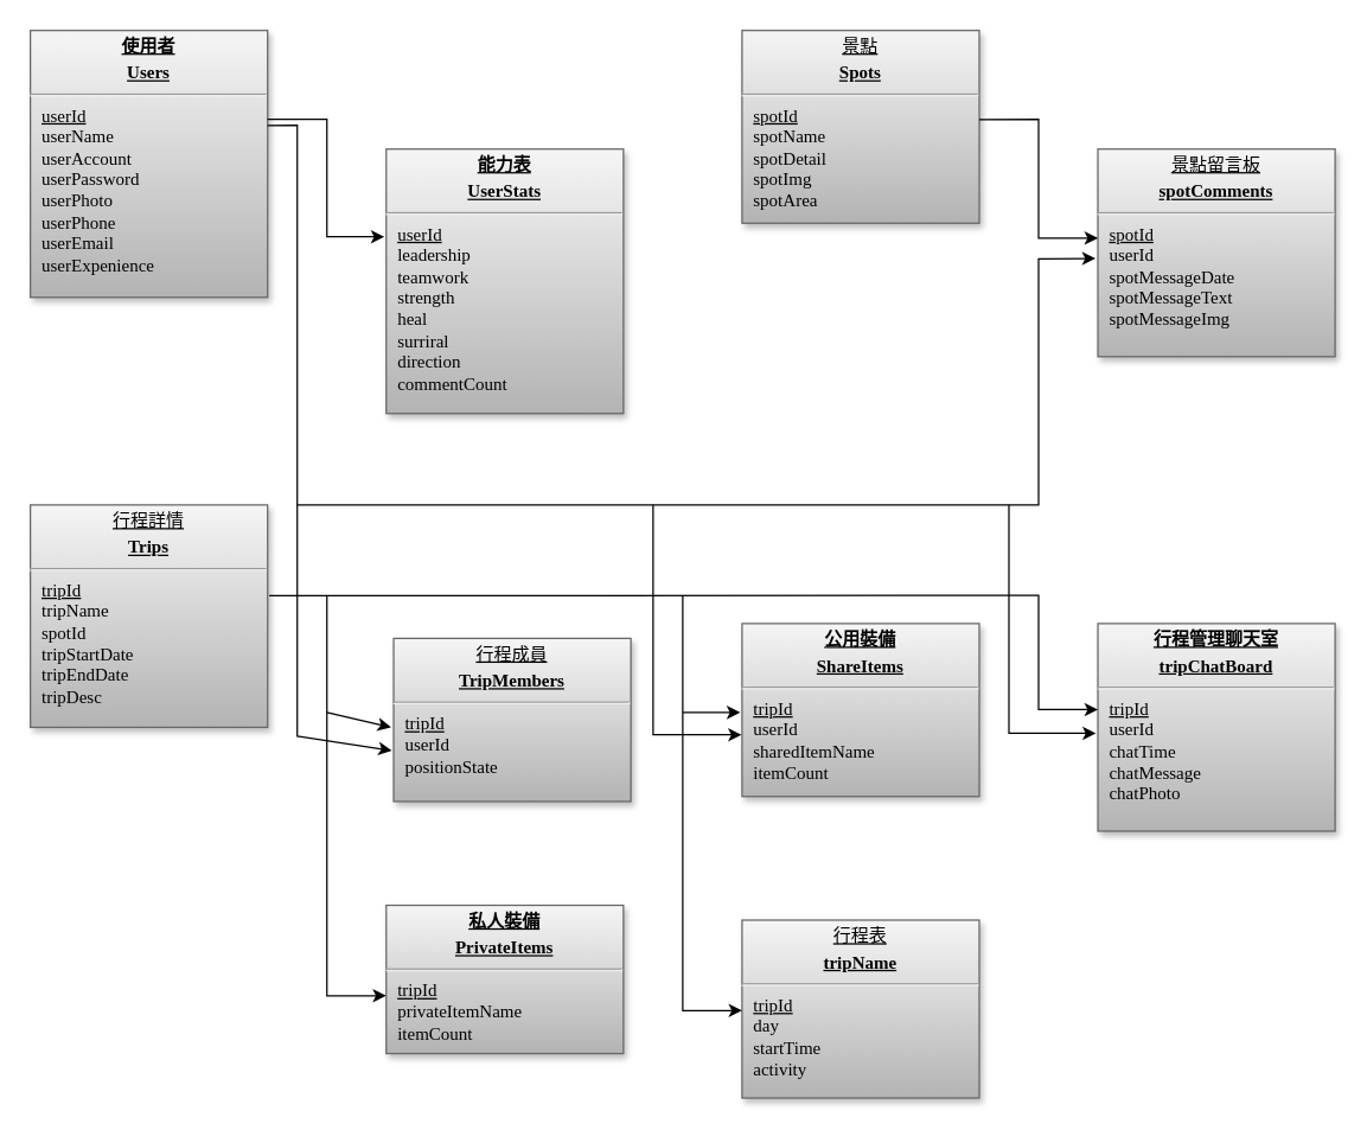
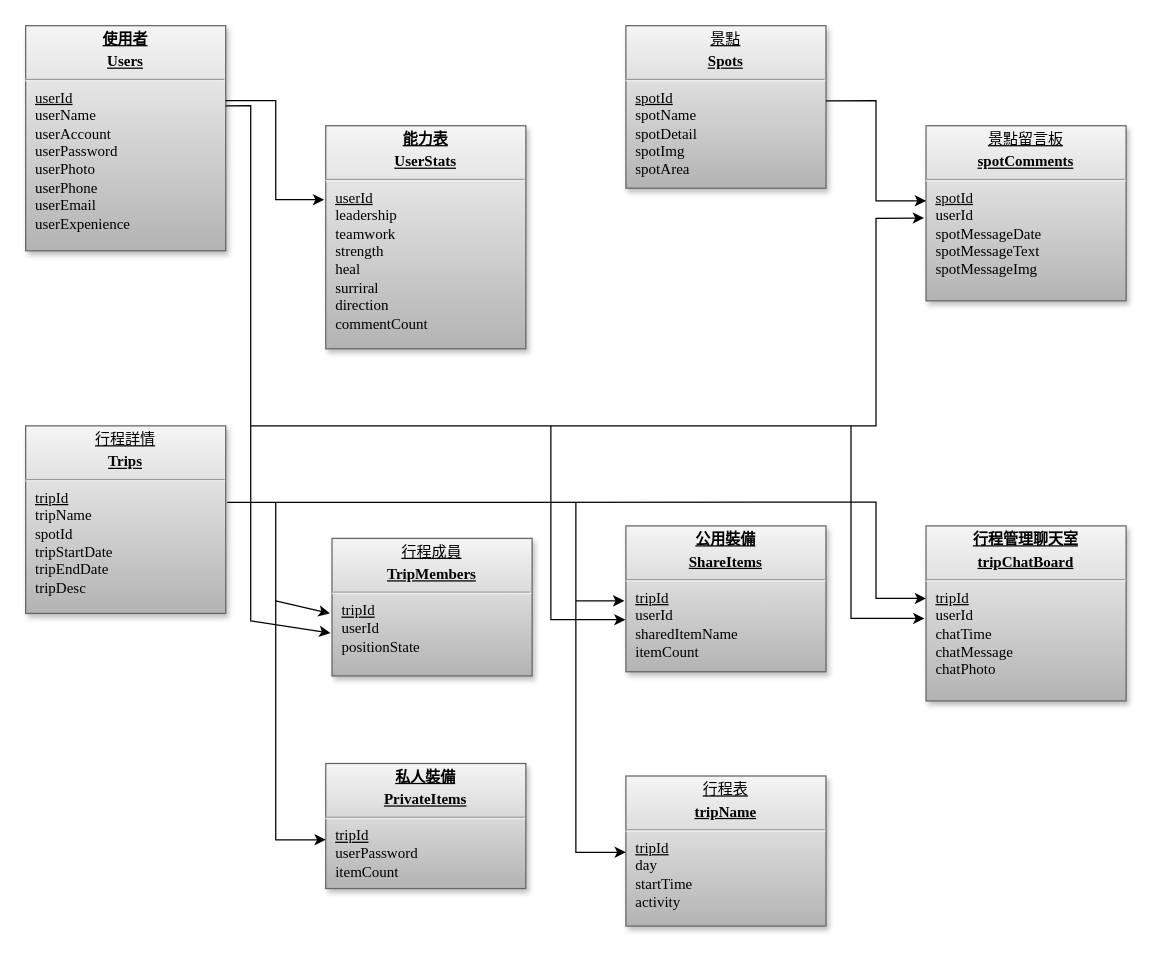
- <mxCell id="5" value="&lt;p style=&quot;text-align: center ; margin: 4px 0px 0px ; text-decoration: underline&quot;&gt;&lt;b&gt;私人裝備&lt;/b&gt;&lt;/p&gt;&lt;p style=&quot;text-align: center ; margin: 4px 0px 0px ; text-decoration: underline&quot;&gt;&lt;strong&gt;PrivateItems&lt;/strong&gt;&lt;/p&gt;&lt;hr&gt;&lt;p style=&quot;margin: 0px ; margin-left: 8px&quot;&gt;&lt;u&gt;tripId&lt;/u&gt;&lt;/p&gt;&lt;p style=&quot;margin: 0px ; margin-left: 8px&quot;&gt;privateItemName&lt;/p&gt;&lt;p style=&quot;margin: 0px ; margin-left: 8px&quot;&gt;itemCount&lt;br&gt;&lt;/p&gt;&lt;p style=&quot;margin: 0px ; margin-left: 8px&quot;&gt;&lt;br&gt;&lt;/p&gt;" style="verticalAlign=top;align=left;overflow=fill;fontSize=12;fontFamily=Times New Roman;html=1;strokeColor=#666666;shadow=1;fillColor=#f5f5f5;gradientColor=#b3b3b3;fontColor=#000000;" parent="1" vertex="1"><mxGeometry x="260" y="610" width="160" height="100" as="geometry" /></mxCell>
+ <mxCell id="5" value="&lt;p style=&quot;text-align: center ; margin: 4px 0px 0px ; text-decoration: underline&quot;&gt;&lt;b&gt;私人裝備&lt;/b&gt;&lt;/p&gt;&lt;p style=&quot;text-align: center ; margin: 4px 0px 0px ; text-decoration: underline&quot;&gt;&lt;strong&gt;PrivateItems&lt;/strong&gt;&lt;/p&gt;&lt;hr&gt;&lt;p style=&quot;margin: 0px ; margin-left: 8px&quot;&gt;&lt;u&gt;tripId&lt;/u&gt;&lt;/p&gt;&lt;p style=&quot;margin: 0px ; margin-left: 8px&quot;&gt;userPassword&lt;/p&gt;&lt;p style=&quot;margin: 0px ; margin-left: 8px&quot;&gt;itemCount&lt;br&gt;&lt;/p&gt;&lt;p style=&quot;margin: 0px ; margin-left: 8px&quot;&gt;&lt;br&gt;&lt;/p&gt;" style="verticalAlign=top;align=left;overflow=fill;fontSize=12;fontFamily=Times New Roman;html=1;strokeColor=#666666;shadow=1;fillColor=#f5f5f5;gradientColor=#b3b3b3;fontColor=#000000;" parent="1" vertex="1"><mxGeometry x="260" y="610" width="160" height="100" as="geometry" /></mxCell>
